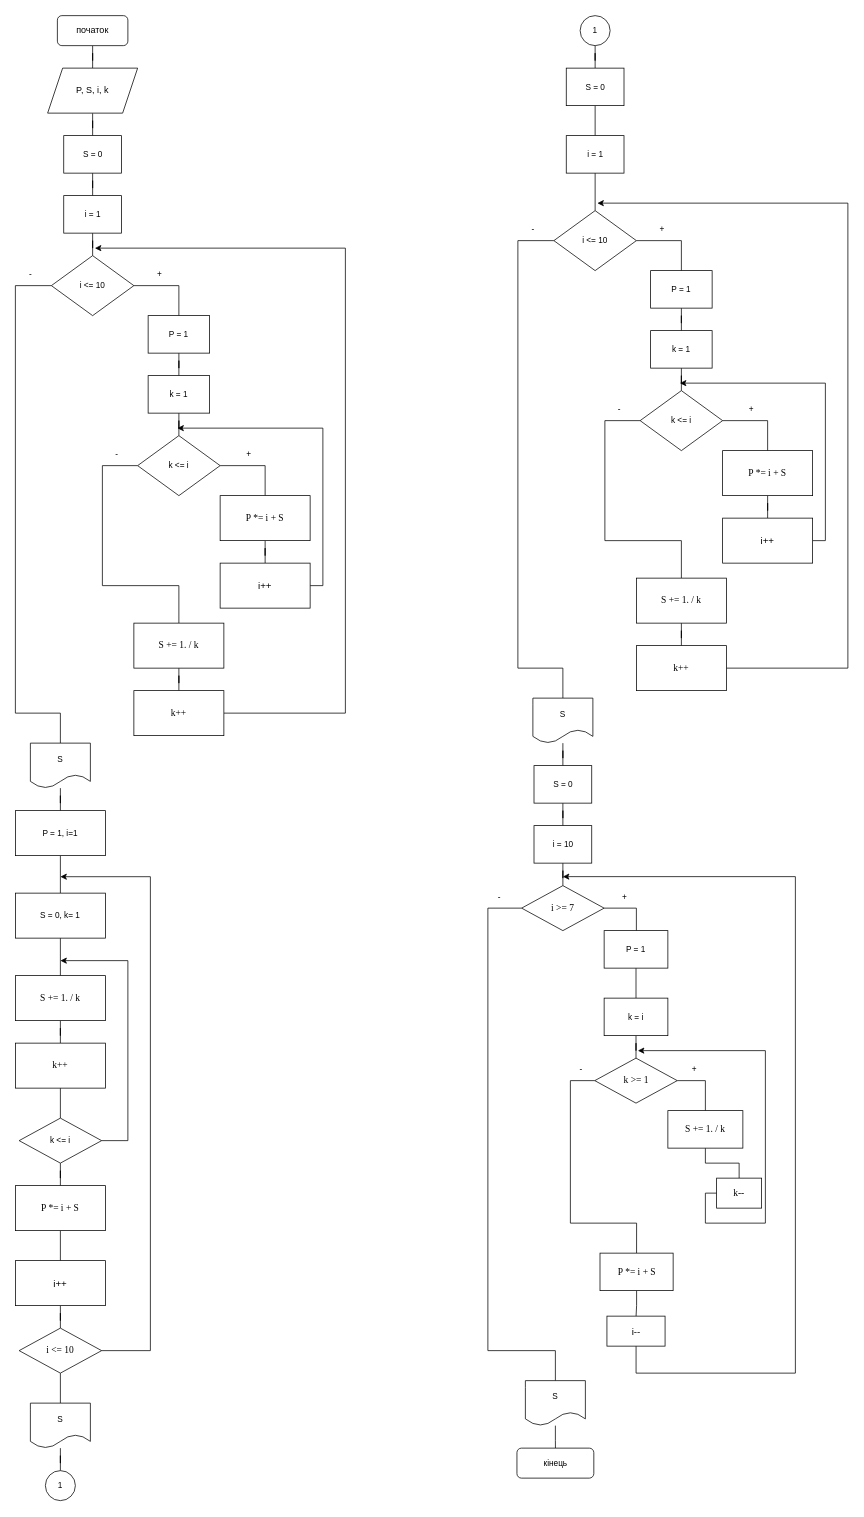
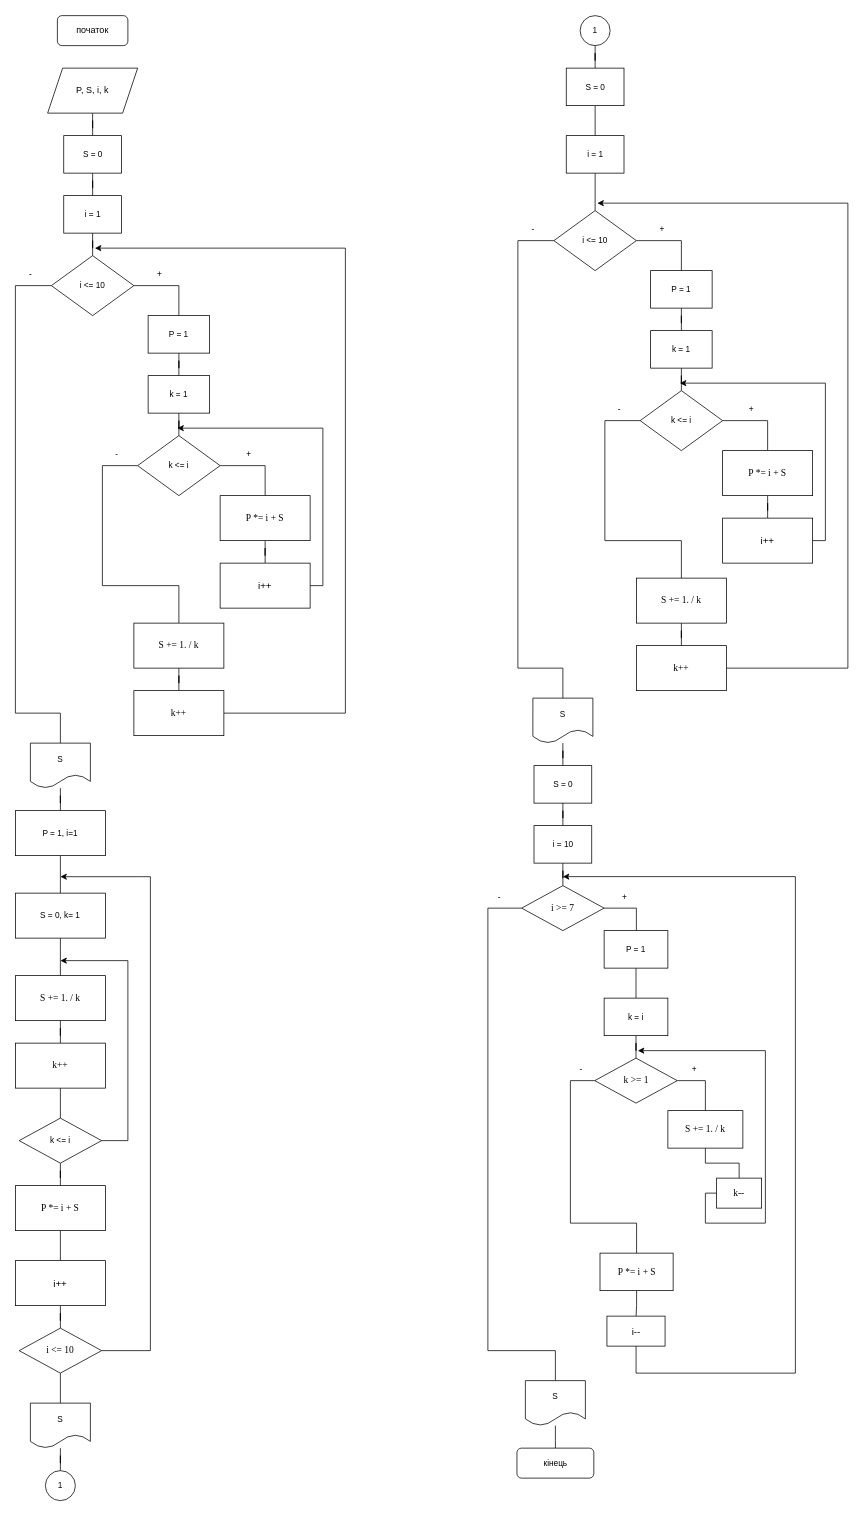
- <mxCell id="2" value="" style="edgeStyle=orthogonalEdgeStyle;rounded=0;orthogonalLoop=1;jettySize=auto;html=1;endArrow=none;endFill=0;" parent="1" source="3" target="5" edge="1"><mxGeometry relative="1" as="geometry" /></mxCell>
